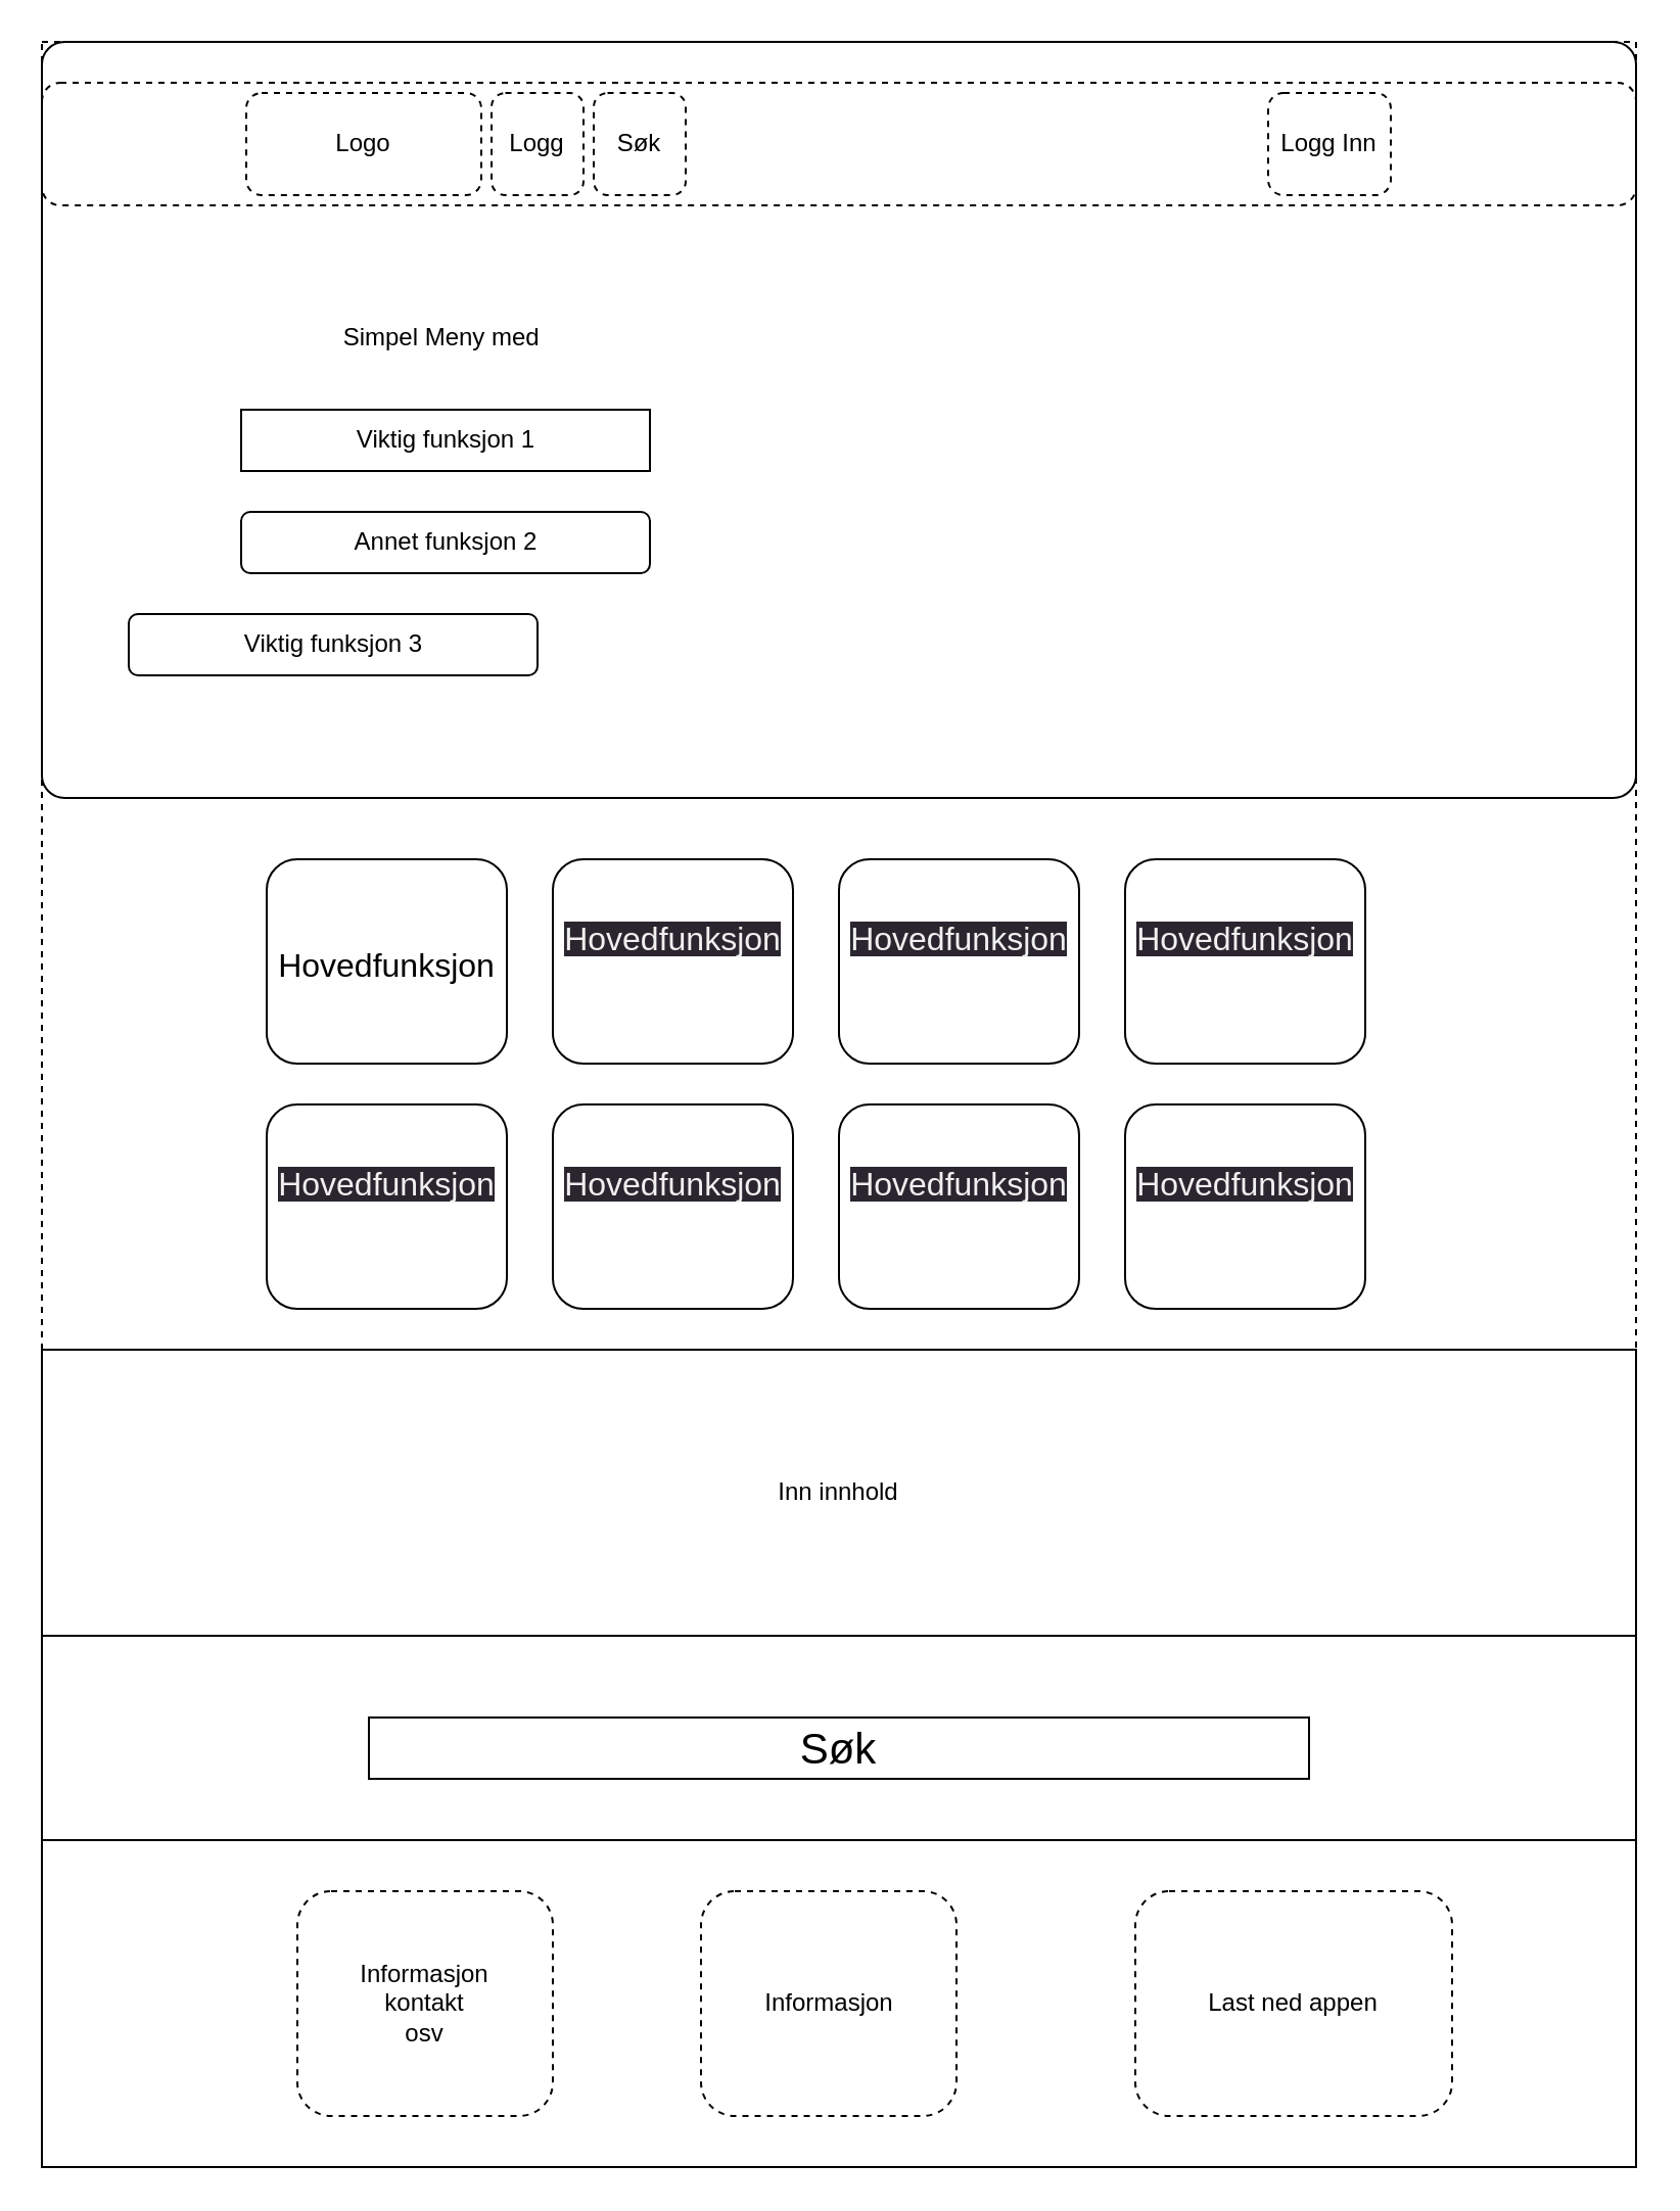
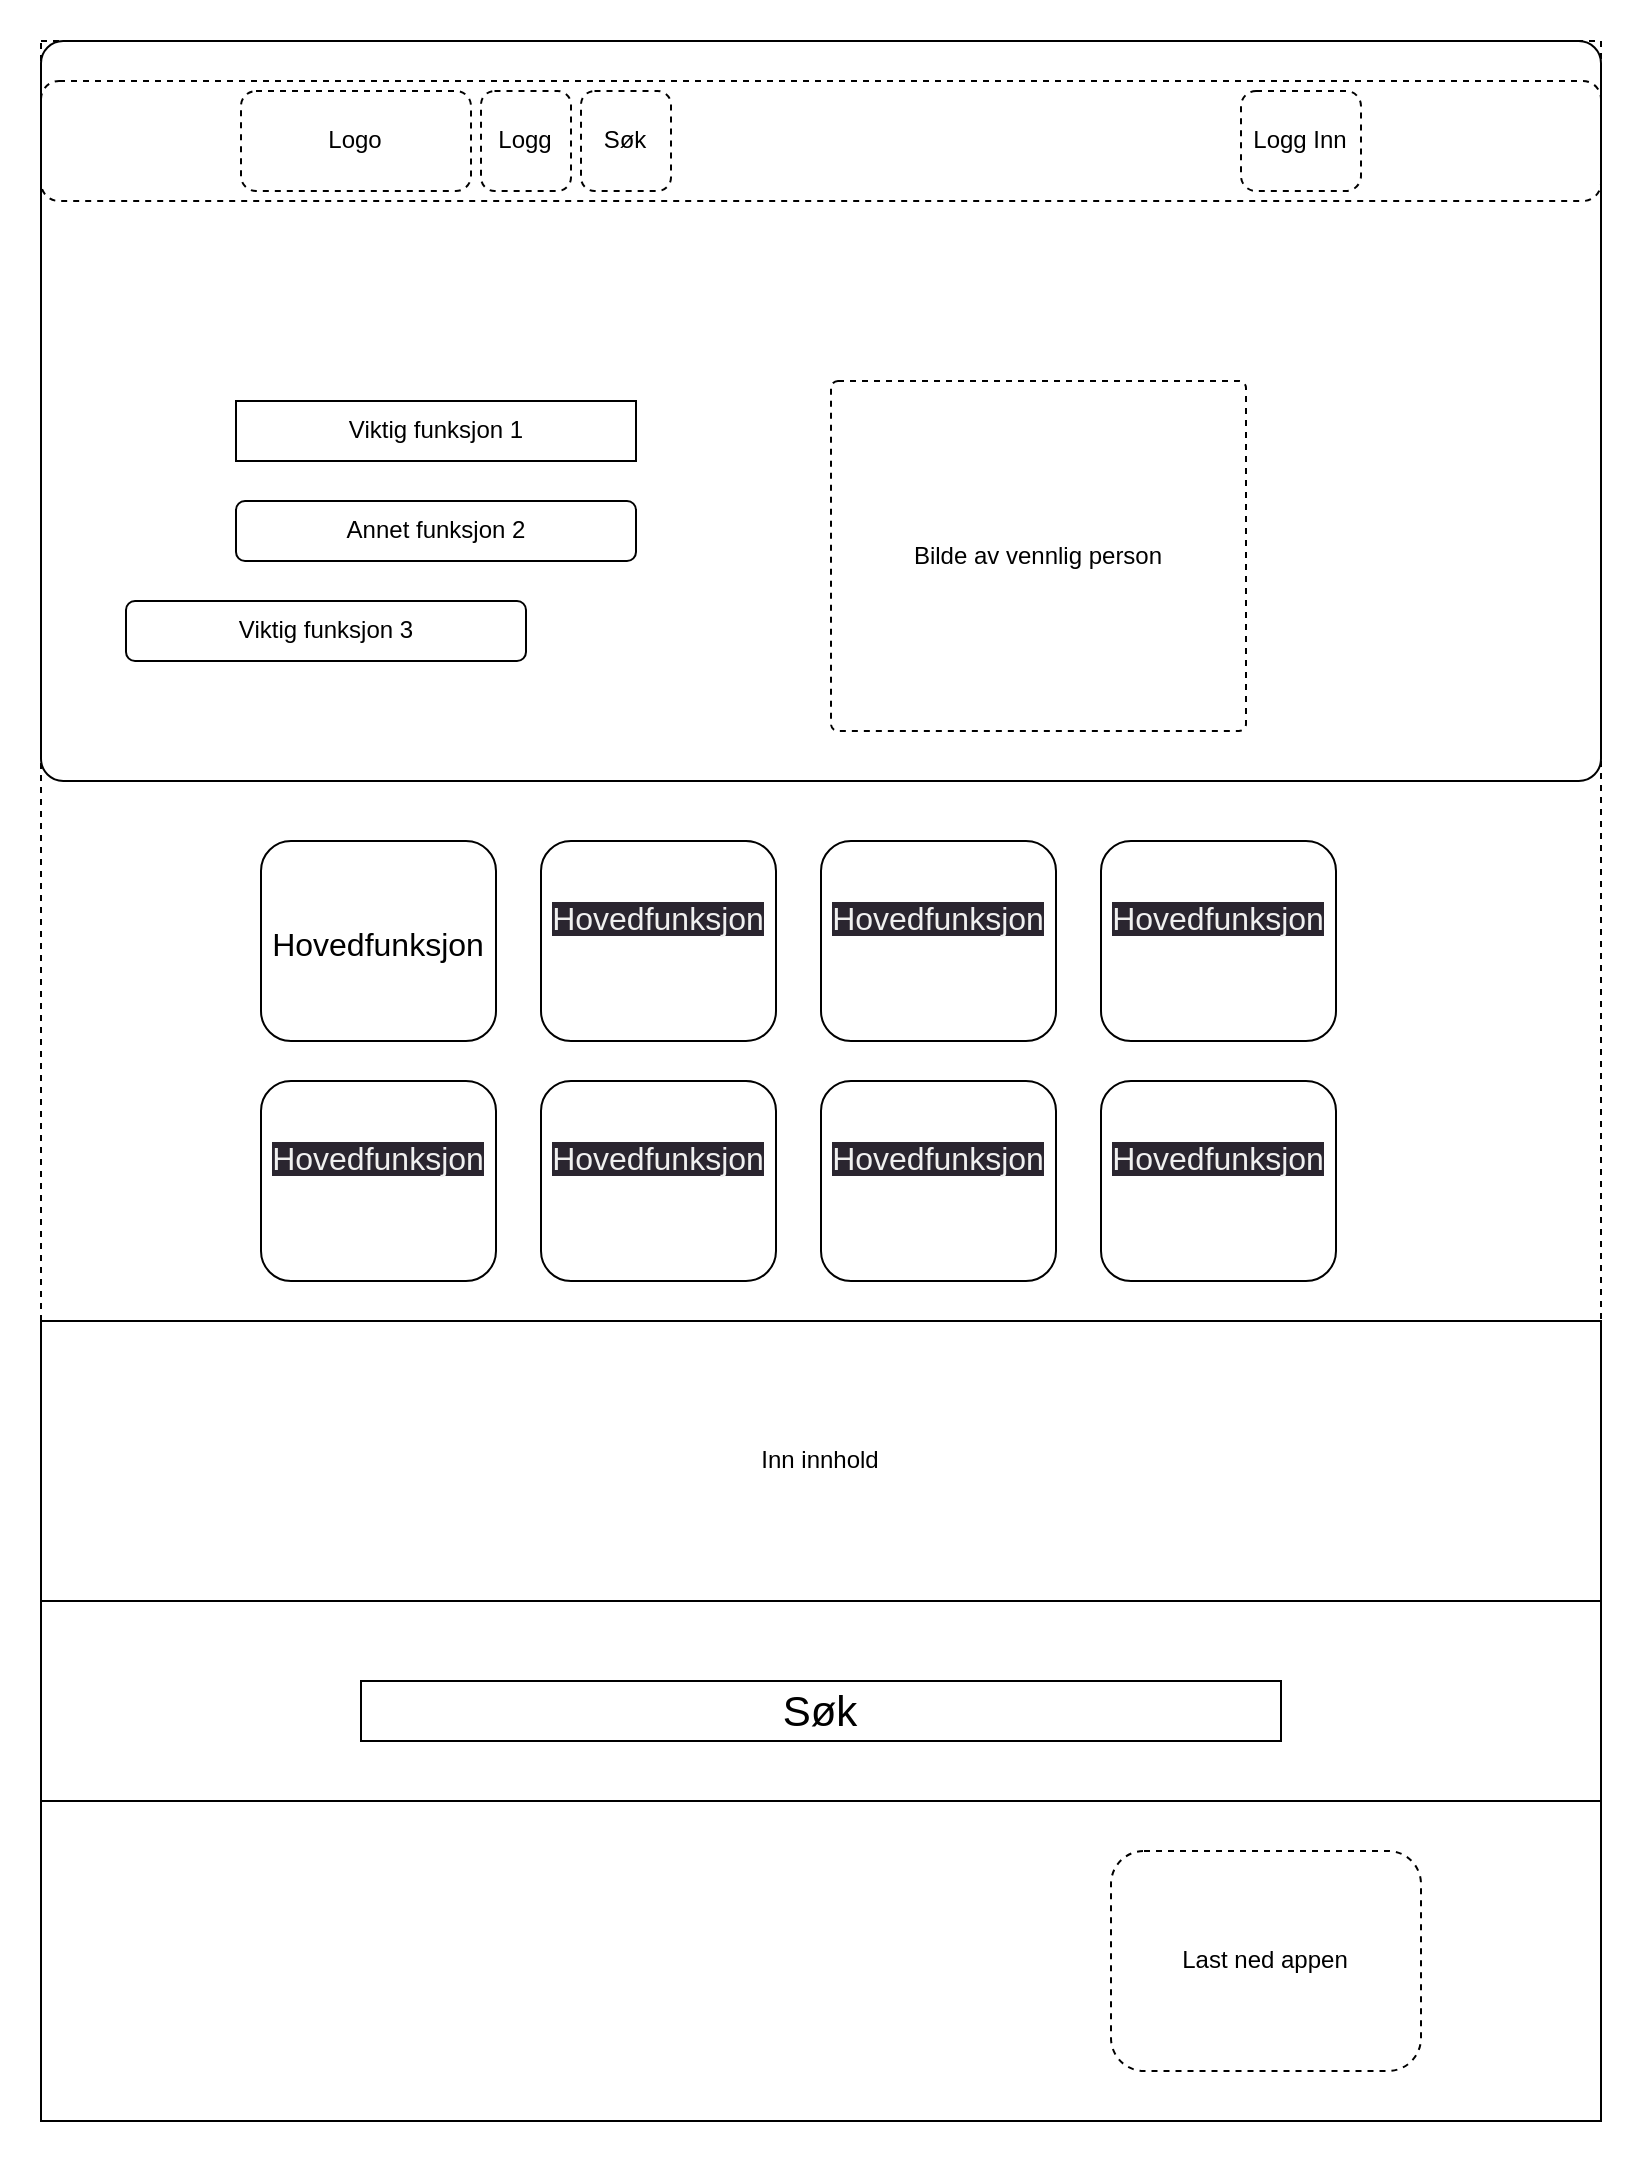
- <mxCell id="9" value="Simpel Meny med&amp;nbsp;" style="text;html=1;strokeColor=none;fillColor=none;align=center;verticalAlign=middle;whiteSpace=wrap;rounded=0;dashed=1;" parent="1" vertex="1"><mxGeometry x="155" y="150" width="125" height="30" as="geometry" /></mxCell>
+ <mxCell id="13" value="Bilde av vennlig person" style="rounded=1;whiteSpace=wrap;html=1;dashed=1;fillColor=none;arcSize=2;" parent="1" vertex="1"><mxGeometry x="415" y="190" width="207.5" height="175" as="geometry" /></mxCell>
- <mxCell id="15" value="Informasjon&lt;br&gt;kontakt&lt;br&gt;osv" style="rounded=1;whiteSpace=wrap;html=1;dashed=1;strokeColor=default;fillColor=none;" vertex="1" parent="1"><mxGeometry x="145" y="925" width="125" height="110" as="geometry" /></mxCell>
- <mxCell id="16" value="Informasjon" style="rounded=1;whiteSpace=wrap;html=1;dashed=1;strokeColor=default;fillColor=none;" vertex="1" parent="1"><mxGeometry x="342.5" y="925" width="125" height="110" as="geometry" /></mxCell>
